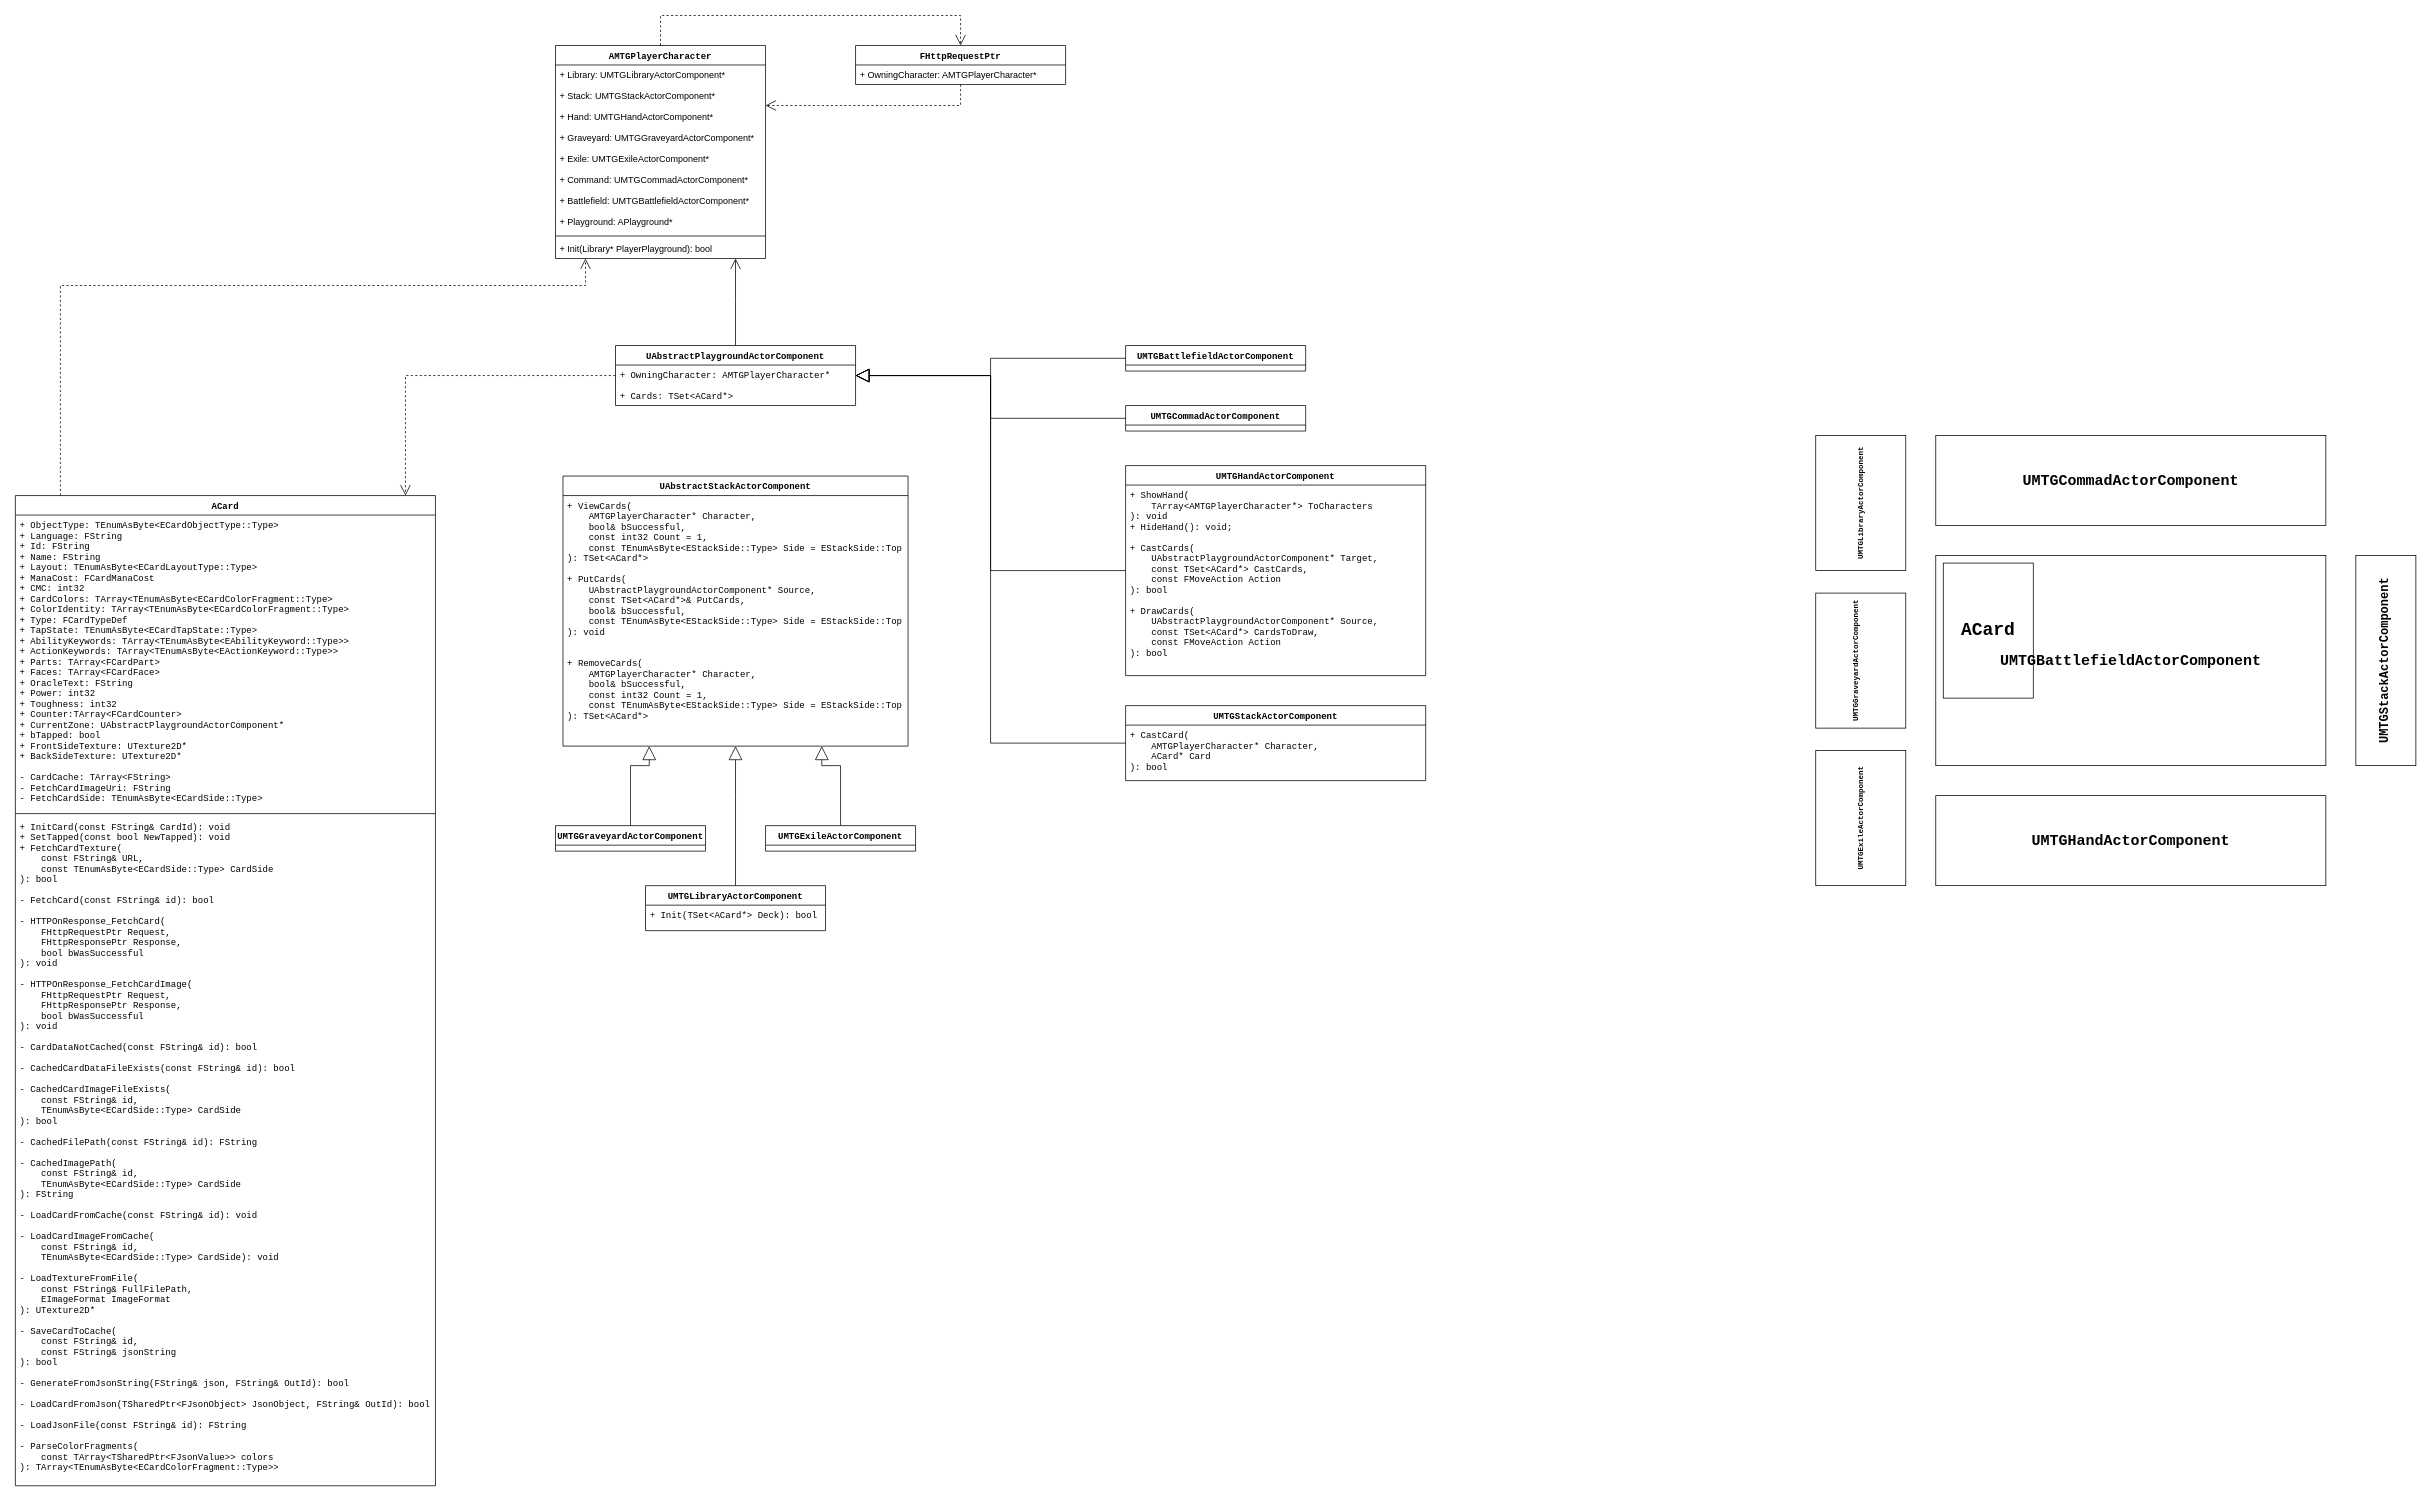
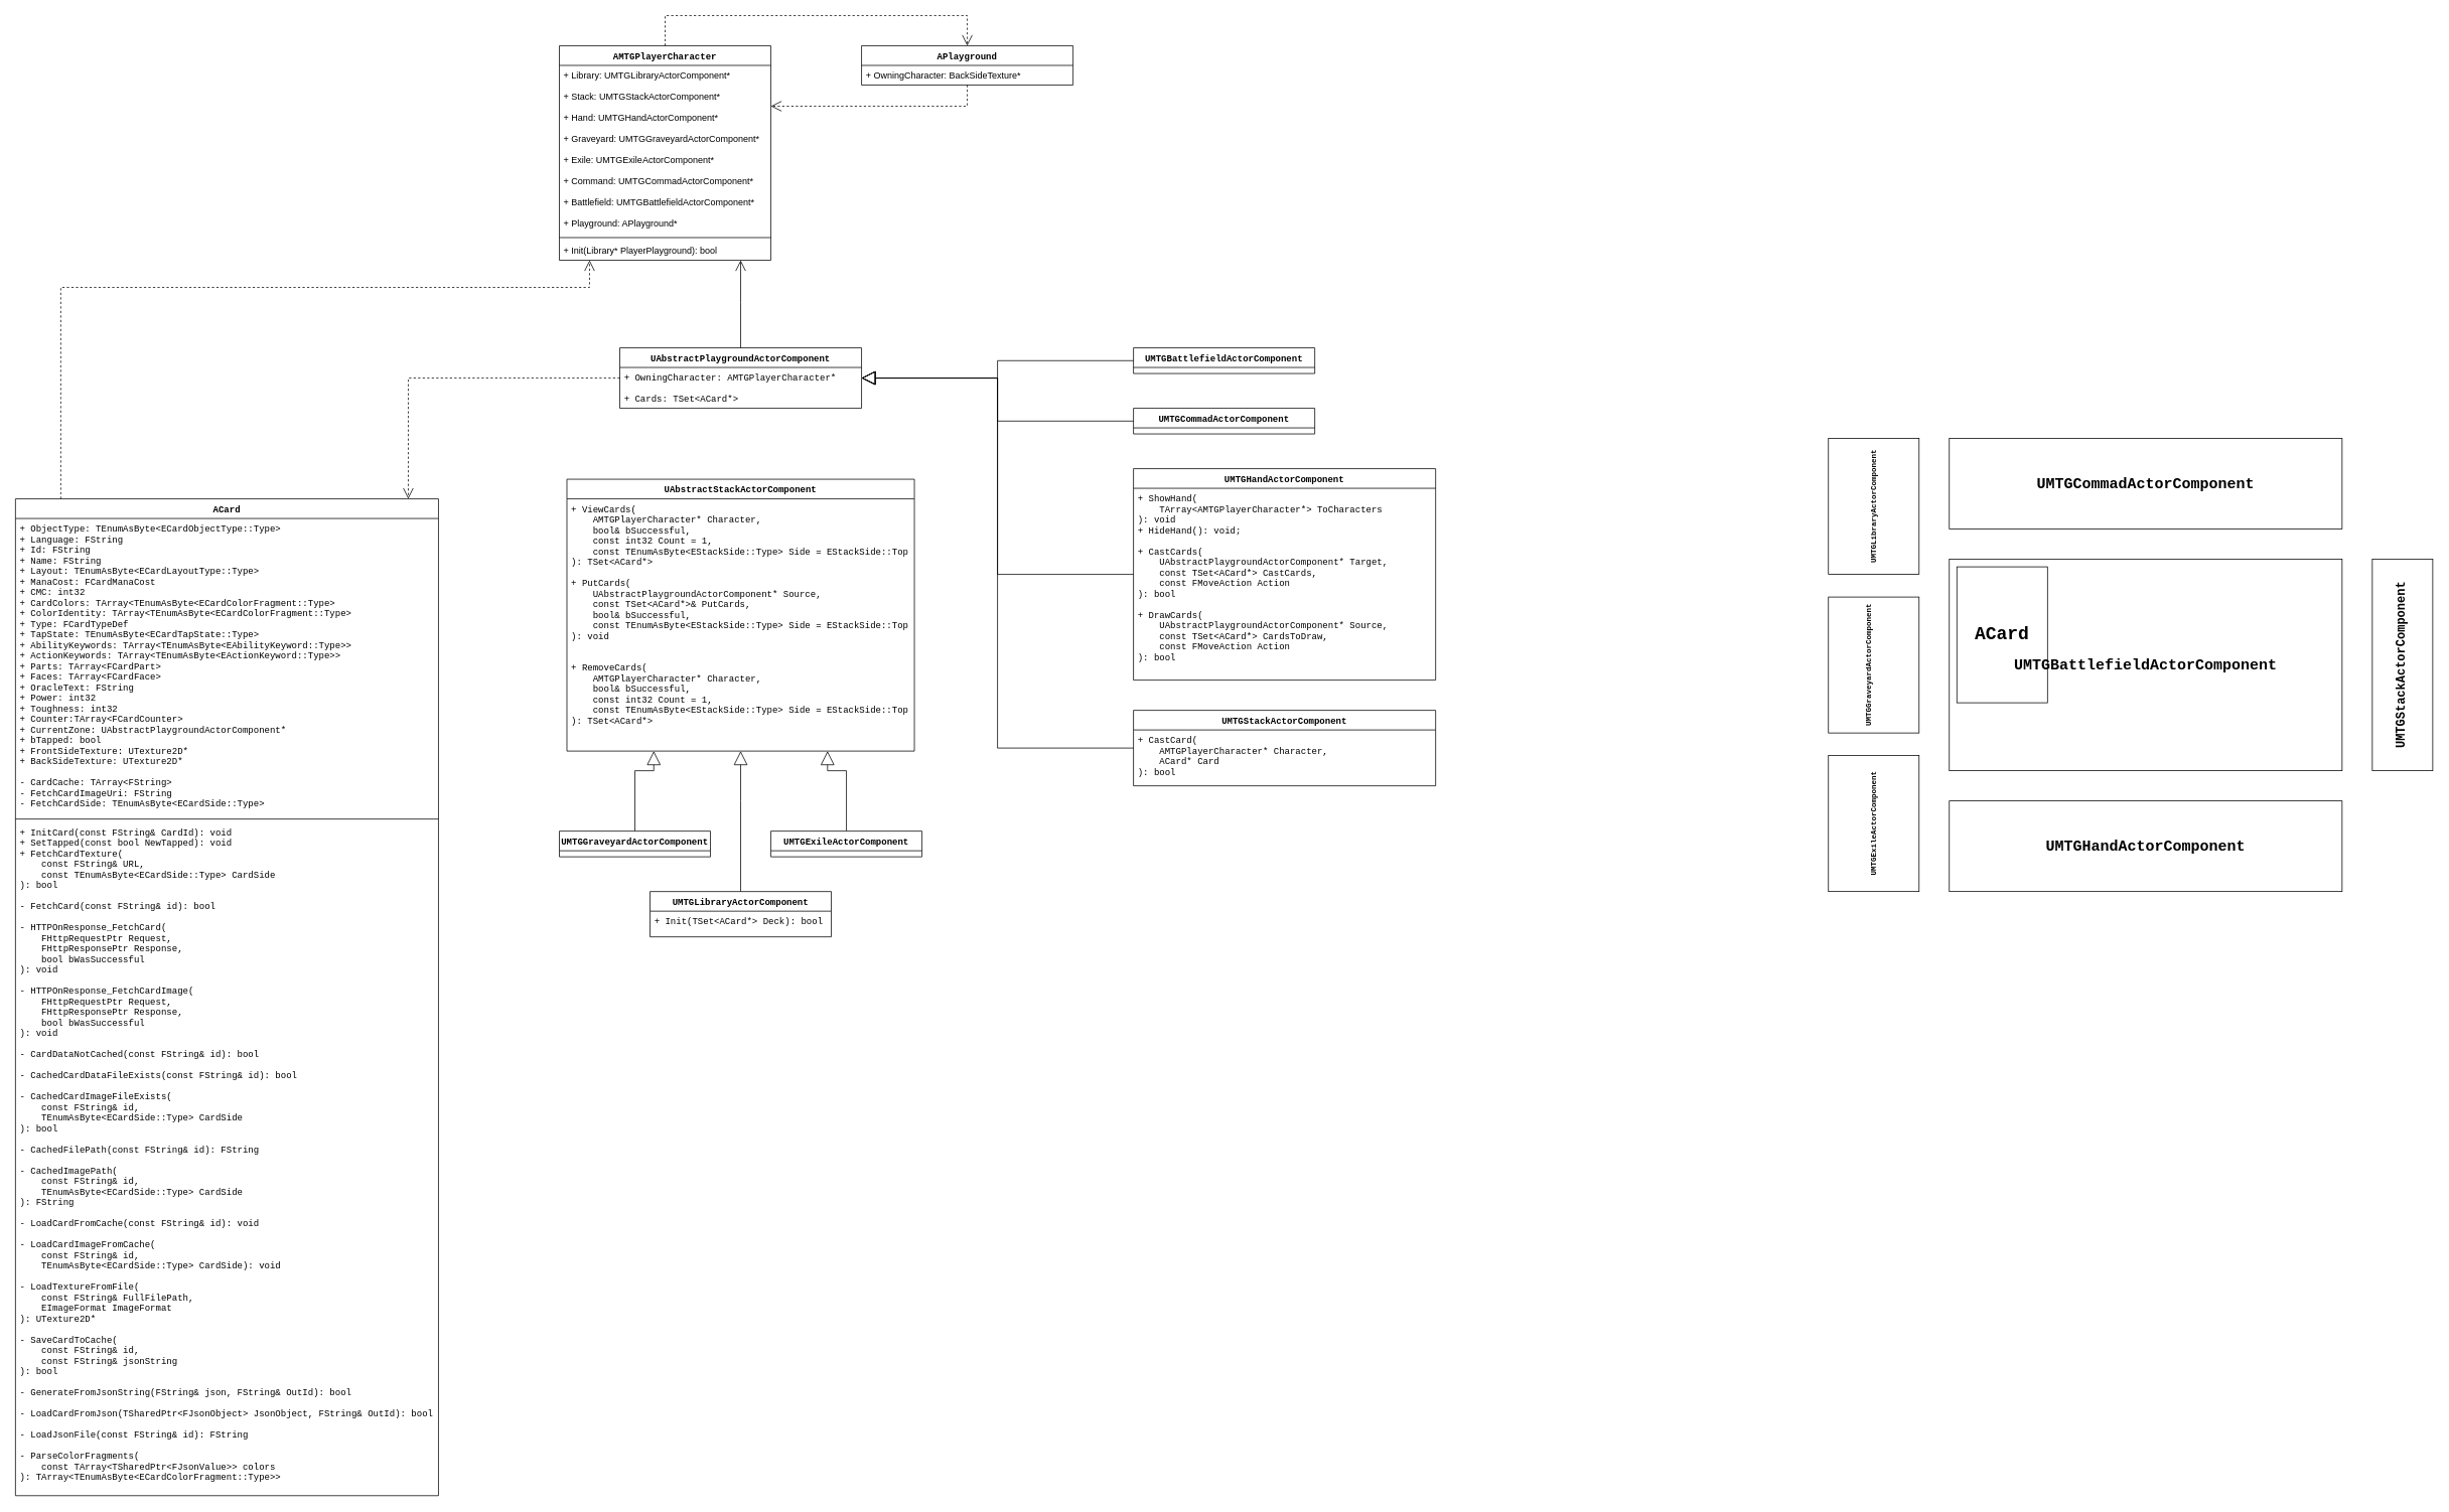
- <mxCell id="42" value="FHttpRequestPtr" style="swimlane;fontStyle=1;align=center;verticalAlign=top;childLayout=stackLayout;horizontal=1;startSize=26;horizontalStack=0;resizeParent=1;resizeParentMax=0;resizeLast=0;collapsible=1;marginBottom=0;fillColor=none;fontFamily=Courier New;fontSize=12;" vertex="1" parent="1"><mxGeometry x="1140" y="60" width="280" height="52" as="geometry" /></mxCell>
+ <mxCell id="42" value="APlayground" style="swimlane;fontStyle=1;align=center;verticalAlign=top;childLayout=stackLayout;horizontal=1;startSize=26;horizontalStack=0;resizeParent=1;resizeParentMax=0;resizeLast=0;collapsible=1;marginBottom=0;fillColor=none;fontFamily=Courier New;fontSize=12;" vertex="1" parent="1"><mxGeometry x="1140" y="60" width="280" height="52" as="geometry" /></mxCell>
- <mxCell id="43" value="+ OwningCharacter: AMTGPlayerCharacter*" style="text;strokeColor=none;fillColor=none;align=left;verticalAlign=top;spacingLeft=4;spacingRight=4;overflow=hidden;rotatable=0;points=[[0,0.5],[1,0.5]];portConstraint=eastwest;" vertex="1" parent="42"><mxGeometry y="26" width="280" height="26" as="geometry" /></mxCell>
+ <mxCell id="43" value="+ OwningCharacter: BackSideTexture*" style="text;strokeColor=none;fillColor=none;align=left;verticalAlign=top;spacingLeft=4;spacingRight=4;overflow=hidden;rotatable=0;points=[[0,0.5],[1,0.5]];portConstraint=eastwest;" vertex="1" parent="42"><mxGeometry y="26" width="280" height="26" as="geometry" /></mxCell>
